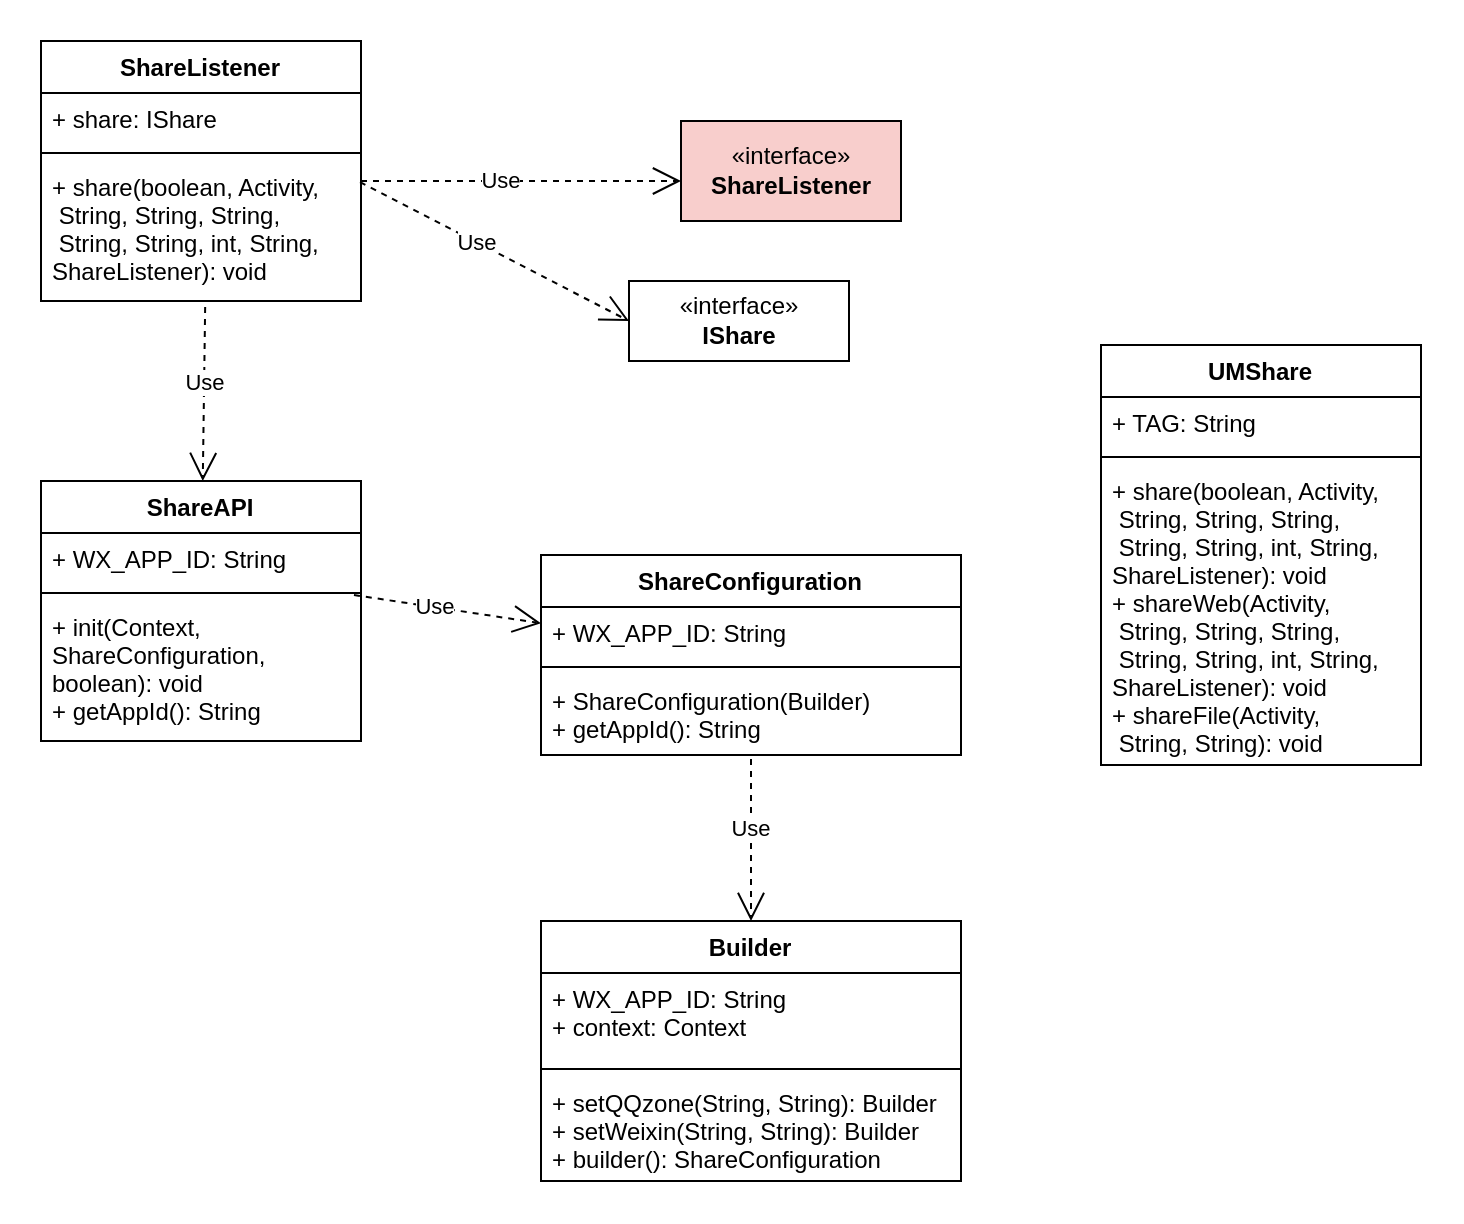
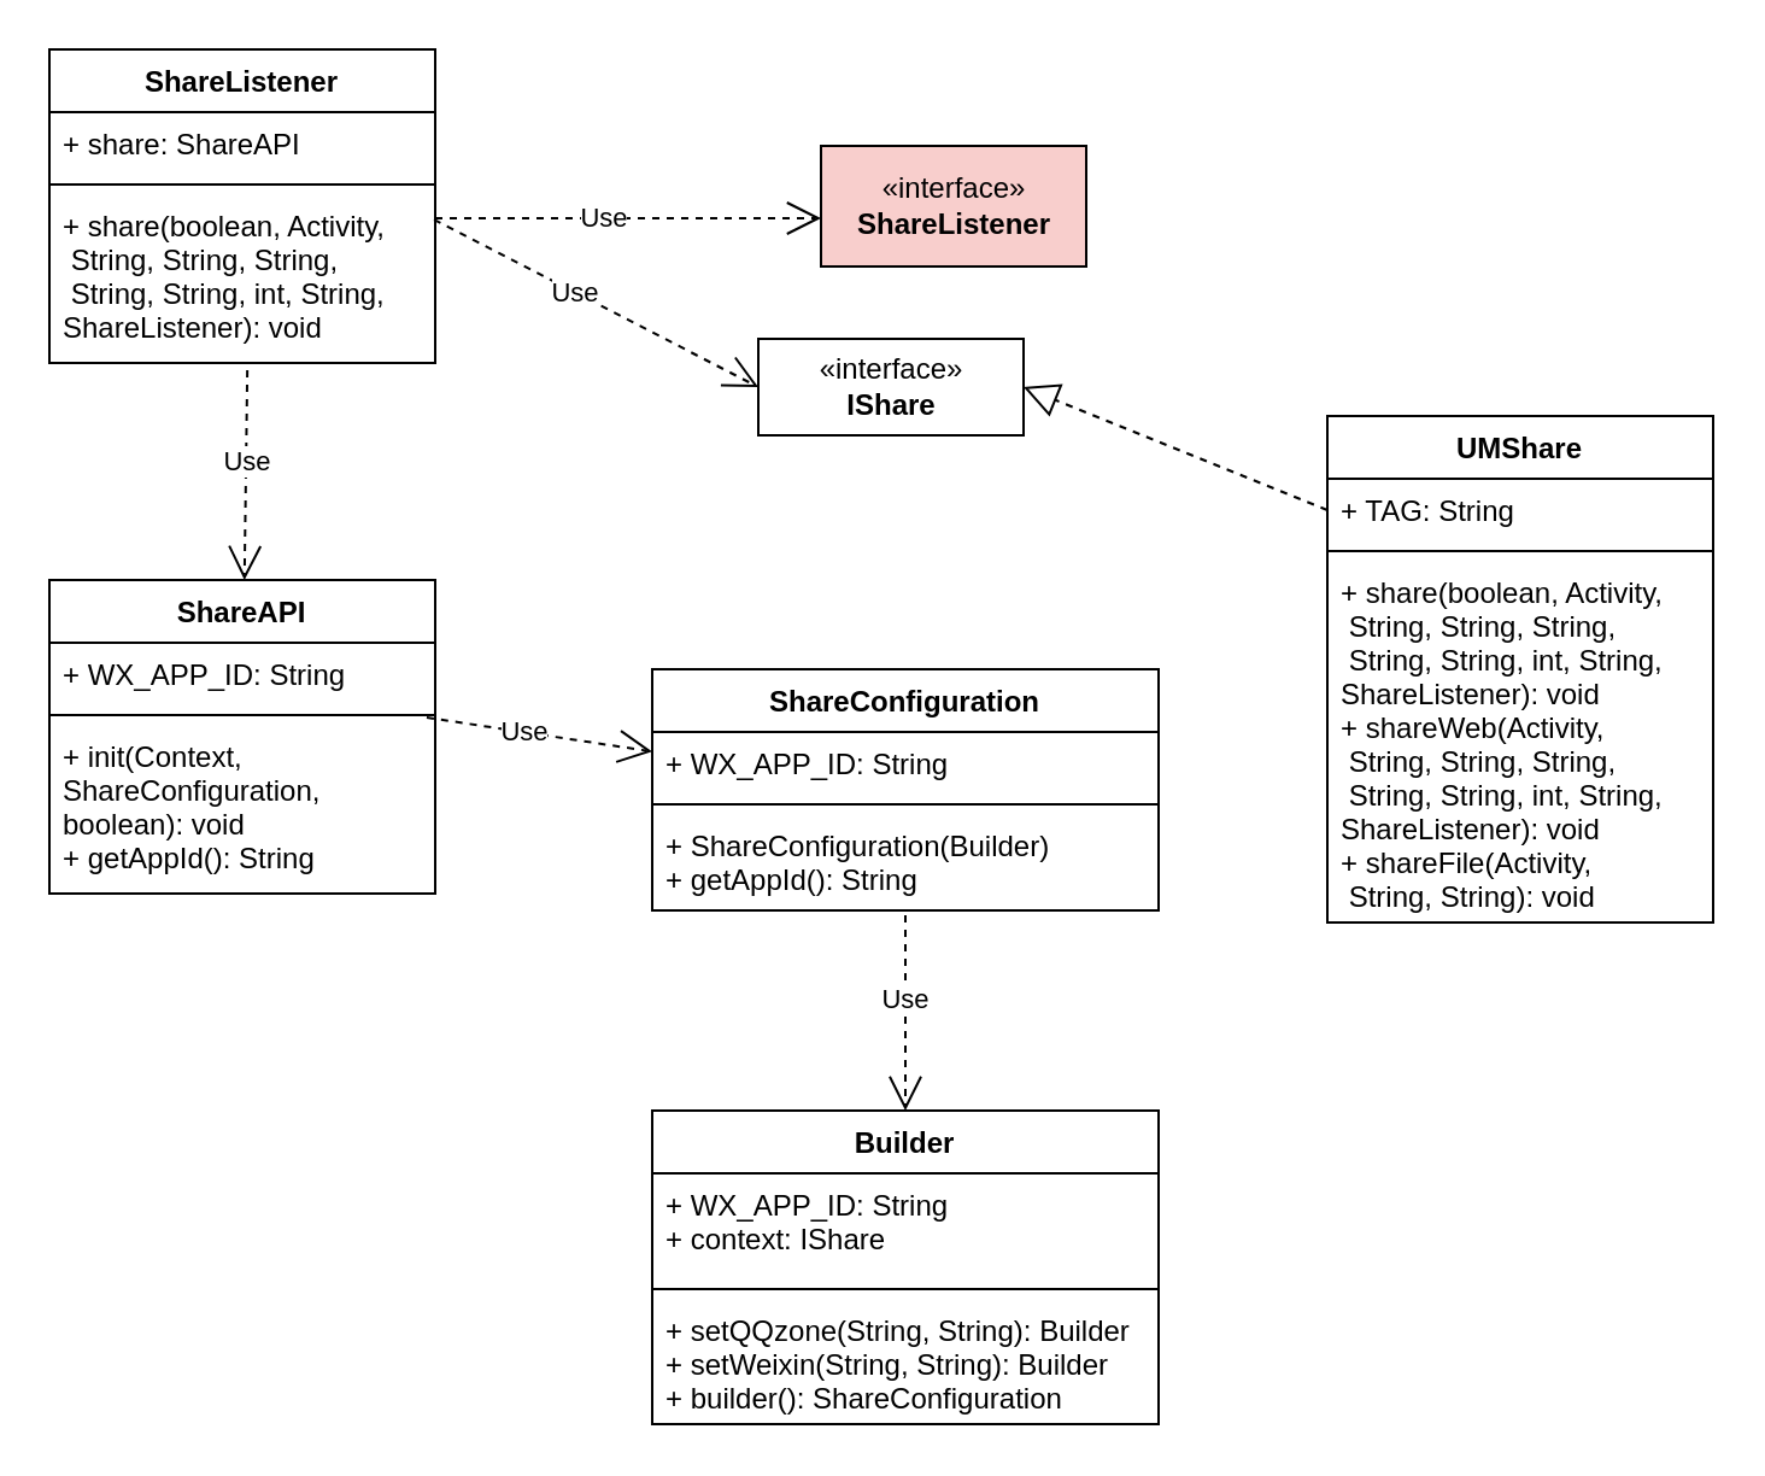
- <mxCell id="3" value="+ share: IShare" style="text;strokeColor=none;fillColor=none;align=left;verticalAlign=top;spacingLeft=4;spacingRight=4;overflow=hidden;rotatable=0;points=[[0,0.5],[1,0.5]];portConstraint=eastwest;" parent="2" vertex="1"><mxGeometry y="26" width="160" height="26" as="geometry" /></mxCell>
+ <mxCell id="3" value="+ share: ShareAPI" style="text;strokeColor=none;fillColor=none;align=left;verticalAlign=top;spacingLeft=4;spacingRight=4;overflow=hidden;rotatable=0;points=[[0,0.5],[1,0.5]];portConstraint=eastwest;" parent="2" vertex="1"><mxGeometry y="26" width="160" height="26" as="geometry" /></mxCell>
+ <mxCell id="14" value="" style="endArrow=block;dashed=1;endFill=0;endSize=12;html=1;entryX=1;entryY=0.5;entryDx=0;entryDy=0;exitX=0;exitY=0.5;exitDx=0;exitDy=0;" edge="1" parent="1" source="11" target="8"><mxGeometry width="160" relative="1" as="geometry"><mxPoint x="550" y="215" as="sourcePoint" /><mxPoint x="500" y="210" as="targetPoint" /></mxGeometry></mxCell>
- <mxCell id="26" value="+ WX_APP_ID: String&#10;+ context: Context" style="text;strokeColor=none;fillColor=none;align=left;verticalAlign=top;spacingLeft=4;spacingRight=4;overflow=hidden;rotatable=0;points=[[0,0.5],[1,0.5]];portConstraint=eastwest;" vertex="1" parent="25"><mxGeometry y="26" width="210" height="44" as="geometry" /></mxCell>
+ <mxCell id="26" value="+ WX_APP_ID: String&#10;+ context: IShare" style="text;strokeColor=none;fillColor=none;align=left;verticalAlign=top;spacingLeft=4;spacingRight=4;overflow=hidden;rotatable=0;points=[[0,0.5],[1,0.5]];portConstraint=eastwest;" vertex="1" parent="25"><mxGeometry y="26" width="210" height="44" as="geometry" /></mxCell>
